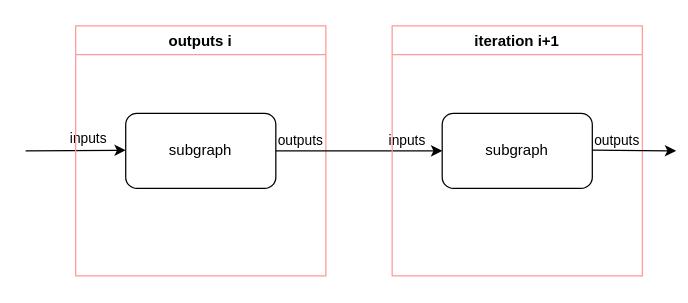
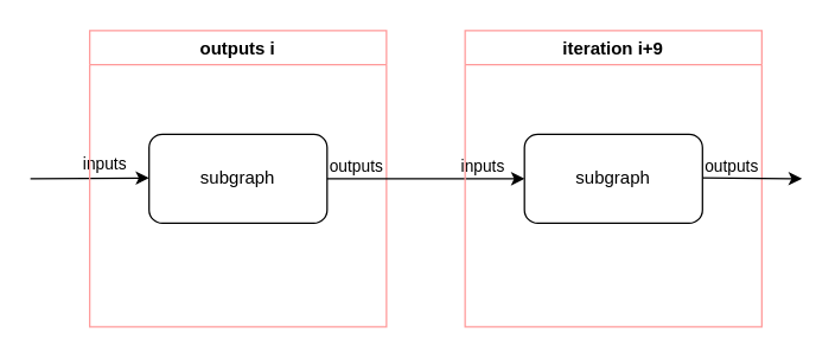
- <mxCell id="10" value="iteration i+1" style="swimlane;labelBackgroundColor=#FFFFFF;strokeColor=#FF9999;" parent="1" vertex="1"><mxGeometry x="313" y="20" width="200" height="200" as="geometry" /></mxCell>
+ <mxCell id="10" value="iteration i+9" style="swimlane;labelBackgroundColor=#FFFFFF;strokeColor=#FF9999;" parent="1" vertex="1"><mxGeometry x="313" y="20" width="200" height="200" as="geometry" /></mxCell>
